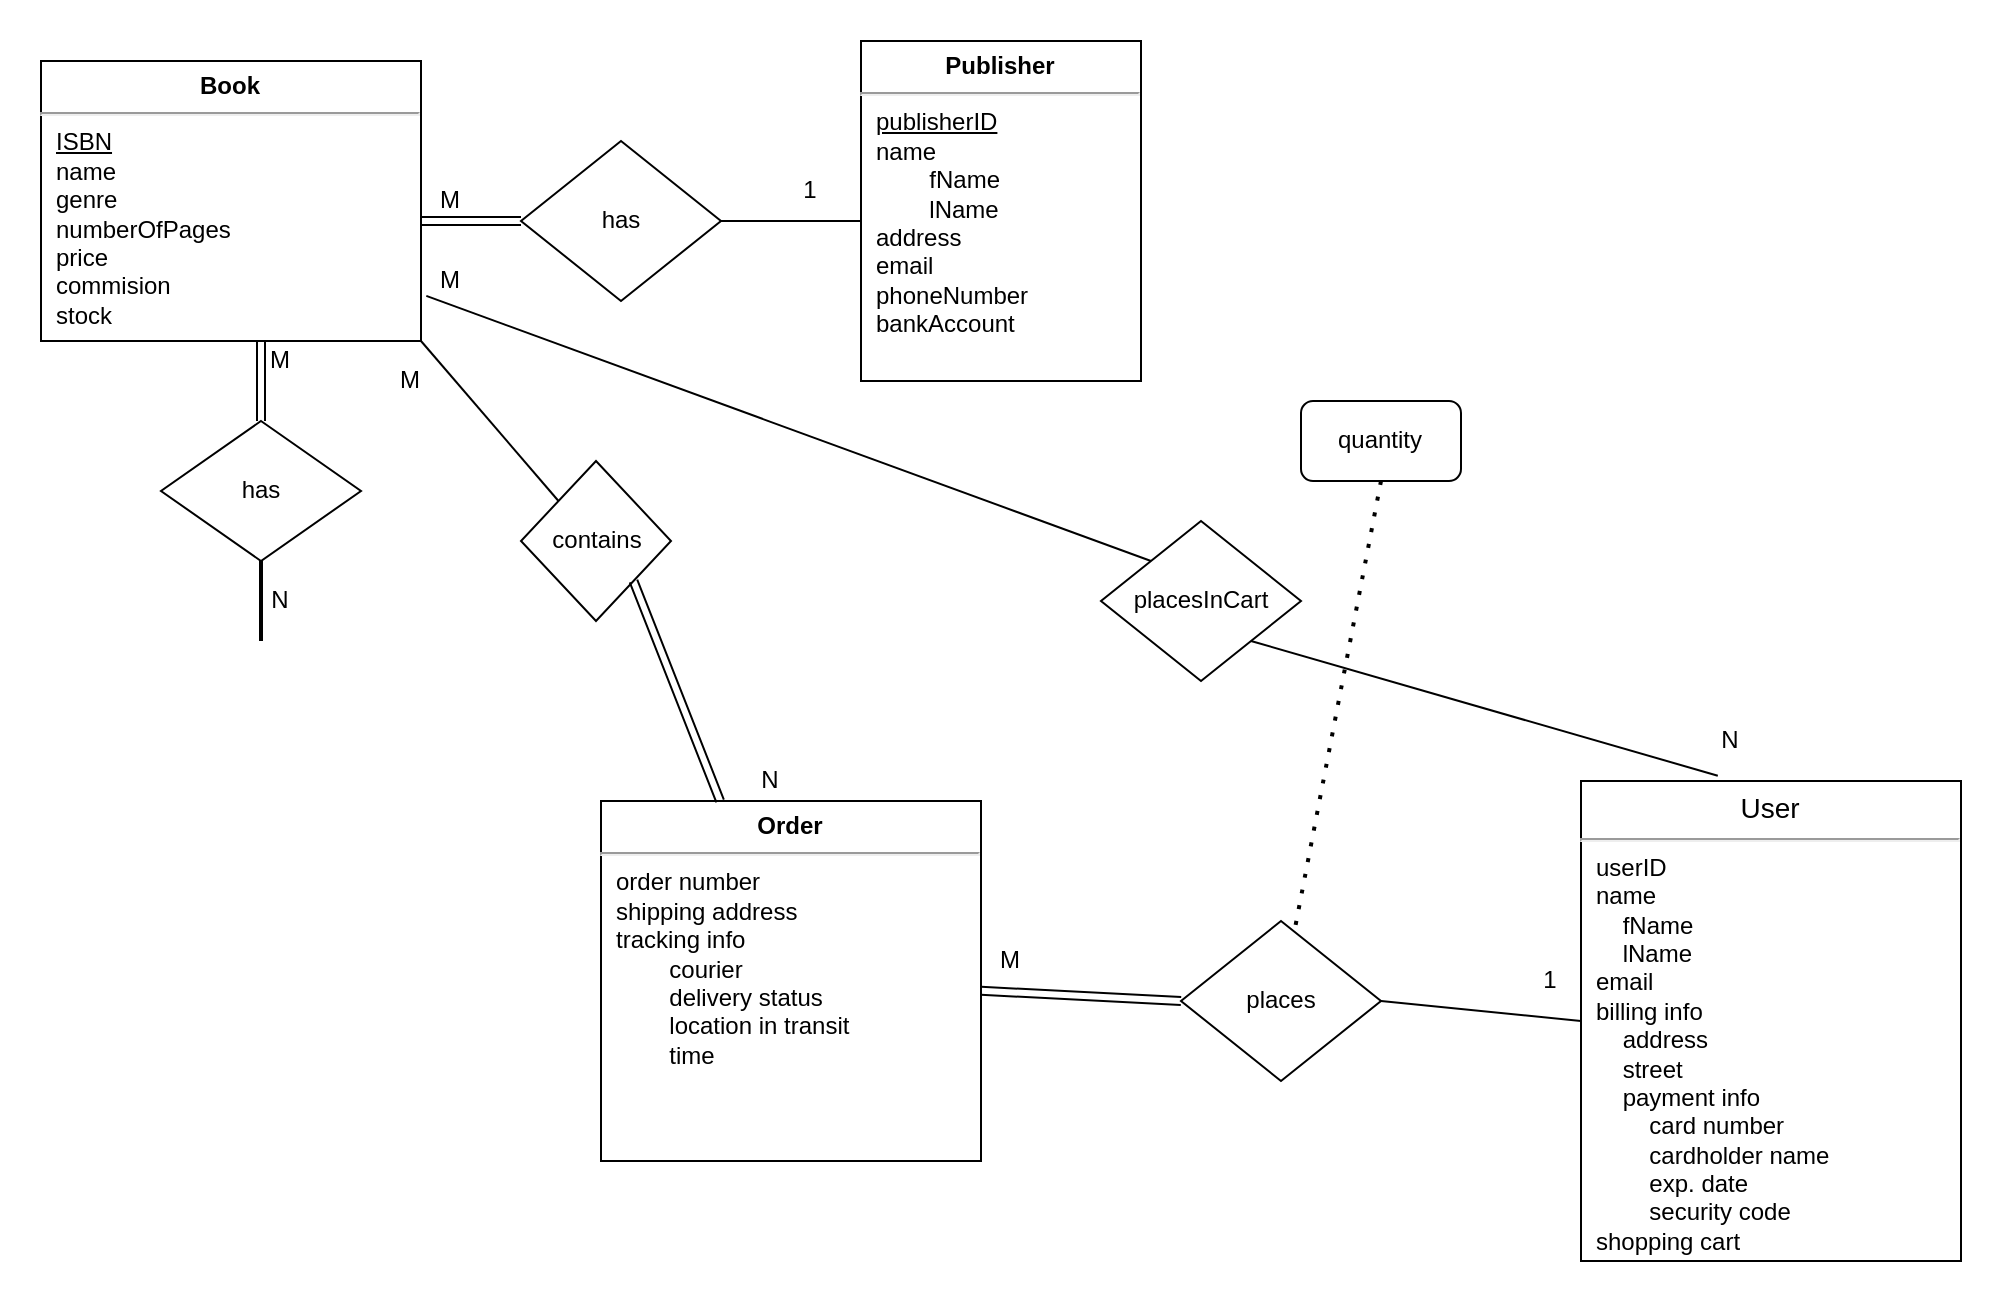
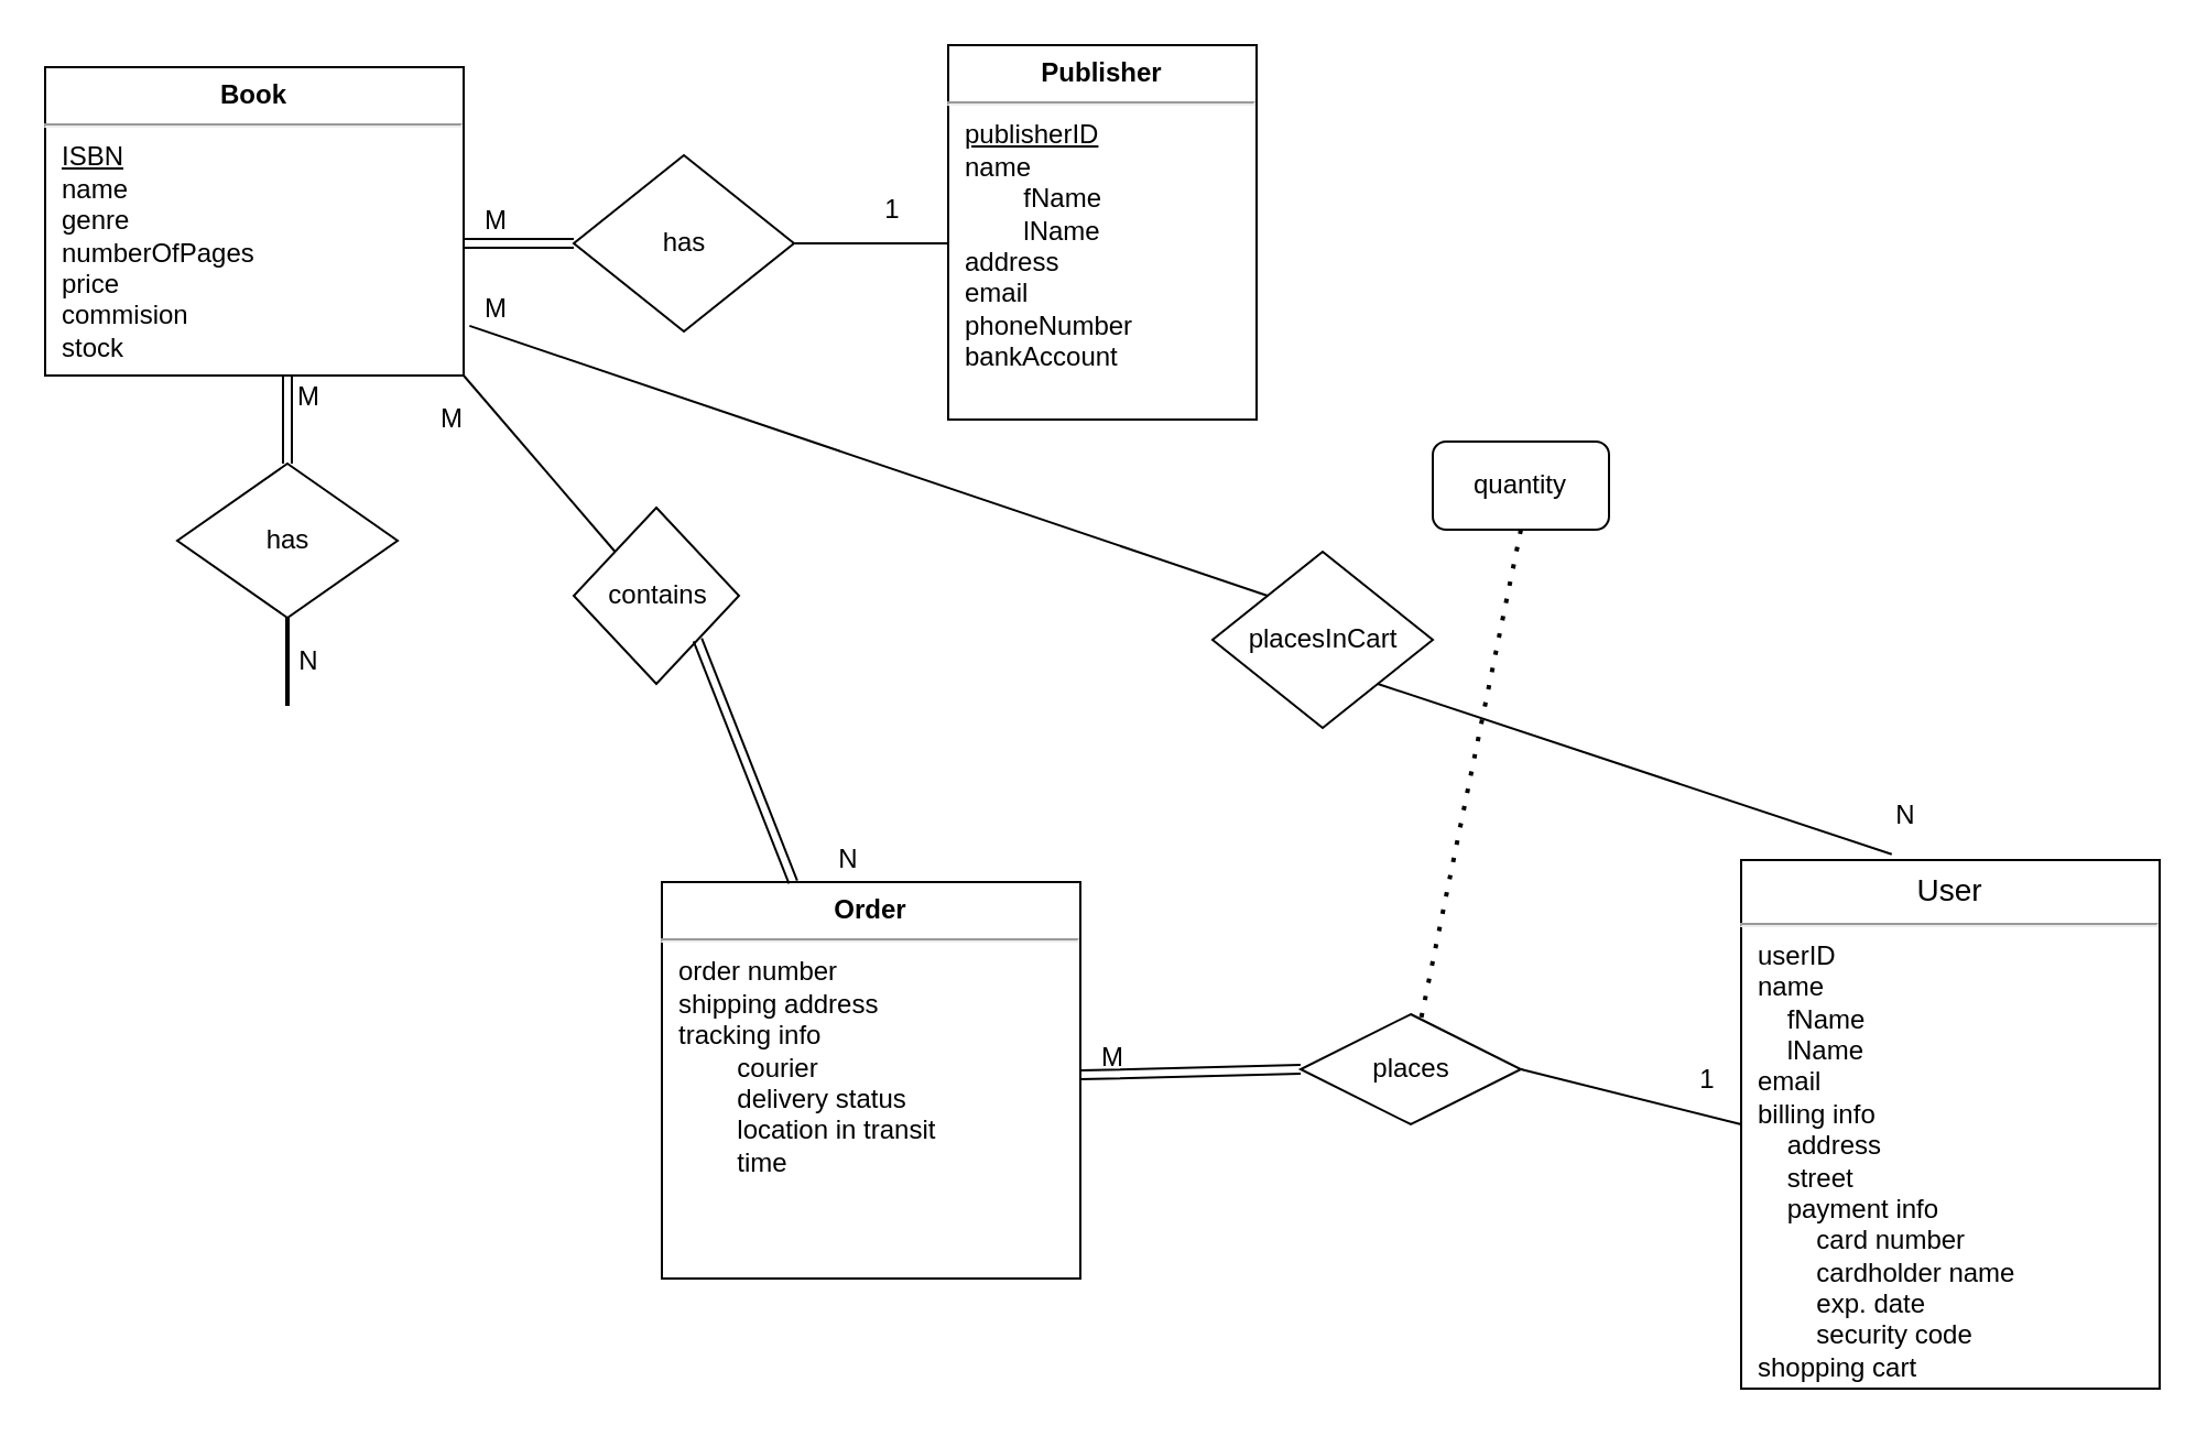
- <mxCell id="18" value="placesInCart" style="shape=rhombus;html=1;dashed=0;whitespace=wrap;perimeter=rhombusPerimeter;" vertex="1" parent="1"><mxGeometry x="550" y="260" width="100" height="80" as="geometry" /></mxCell>
+ <mxCell id="18" value="placesInCart" style="shape=rhombus;html=1;dashed=0;whitespace=wrap;perimeter=rhombusPerimeter;" vertex="1" parent="1"><mxGeometry x="550" y="250" width="100" height="80" as="geometry" /></mxCell>
- <mxCell id="19" value="places" style="shape=rhombus;html=1;dashed=0;whitespace=wrap;perimeter=rhombusPerimeter;" vertex="1" parent="1"><mxGeometry x="590" y="460" width="100" height="80" as="geometry" /></mxCell>
+ <mxCell id="19" value="places" style="shape=rhombus;html=1;dashed=0;whitespace=wrap;perimeter=rhombusPerimeter;" vertex="1" parent="1"><mxGeometry x="590" y="460" width="100" height="50" as="geometry" /></mxCell>
